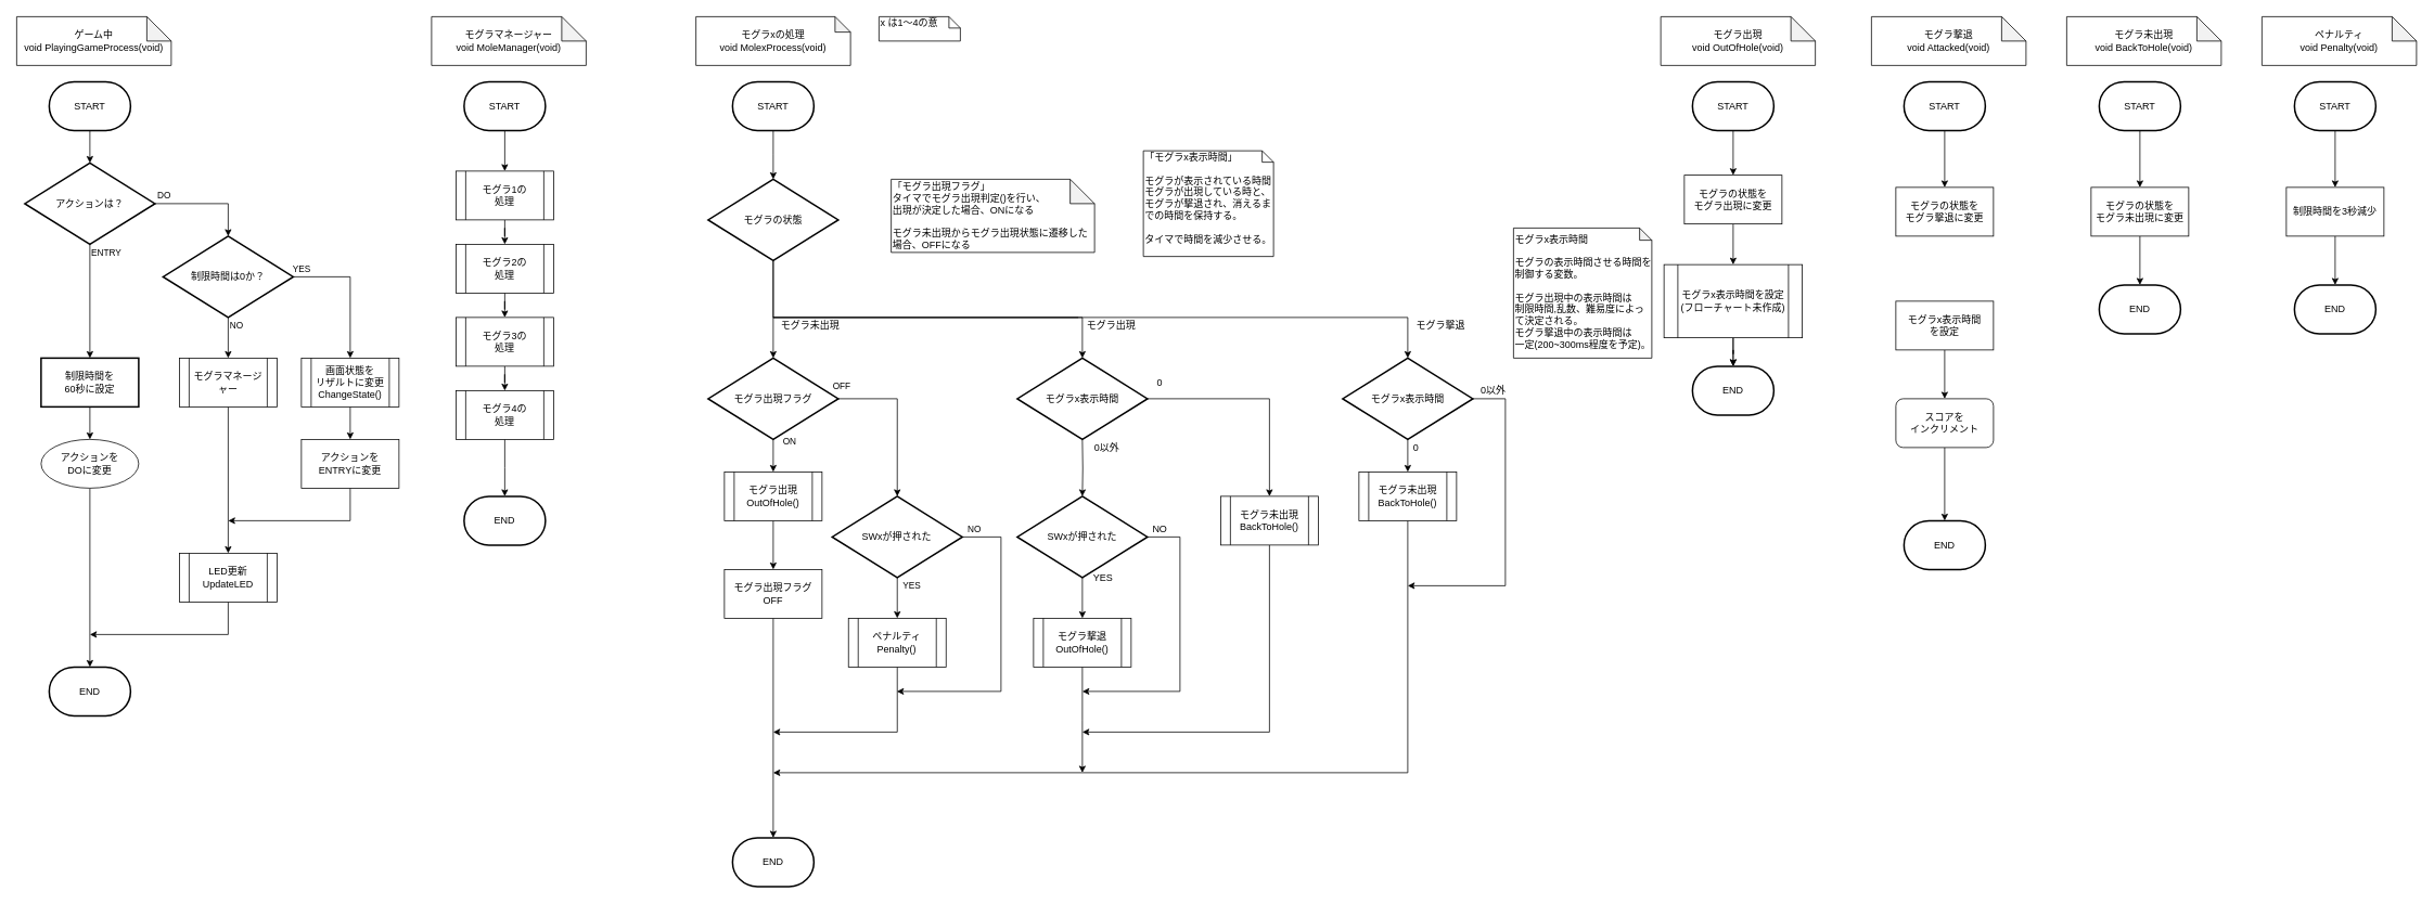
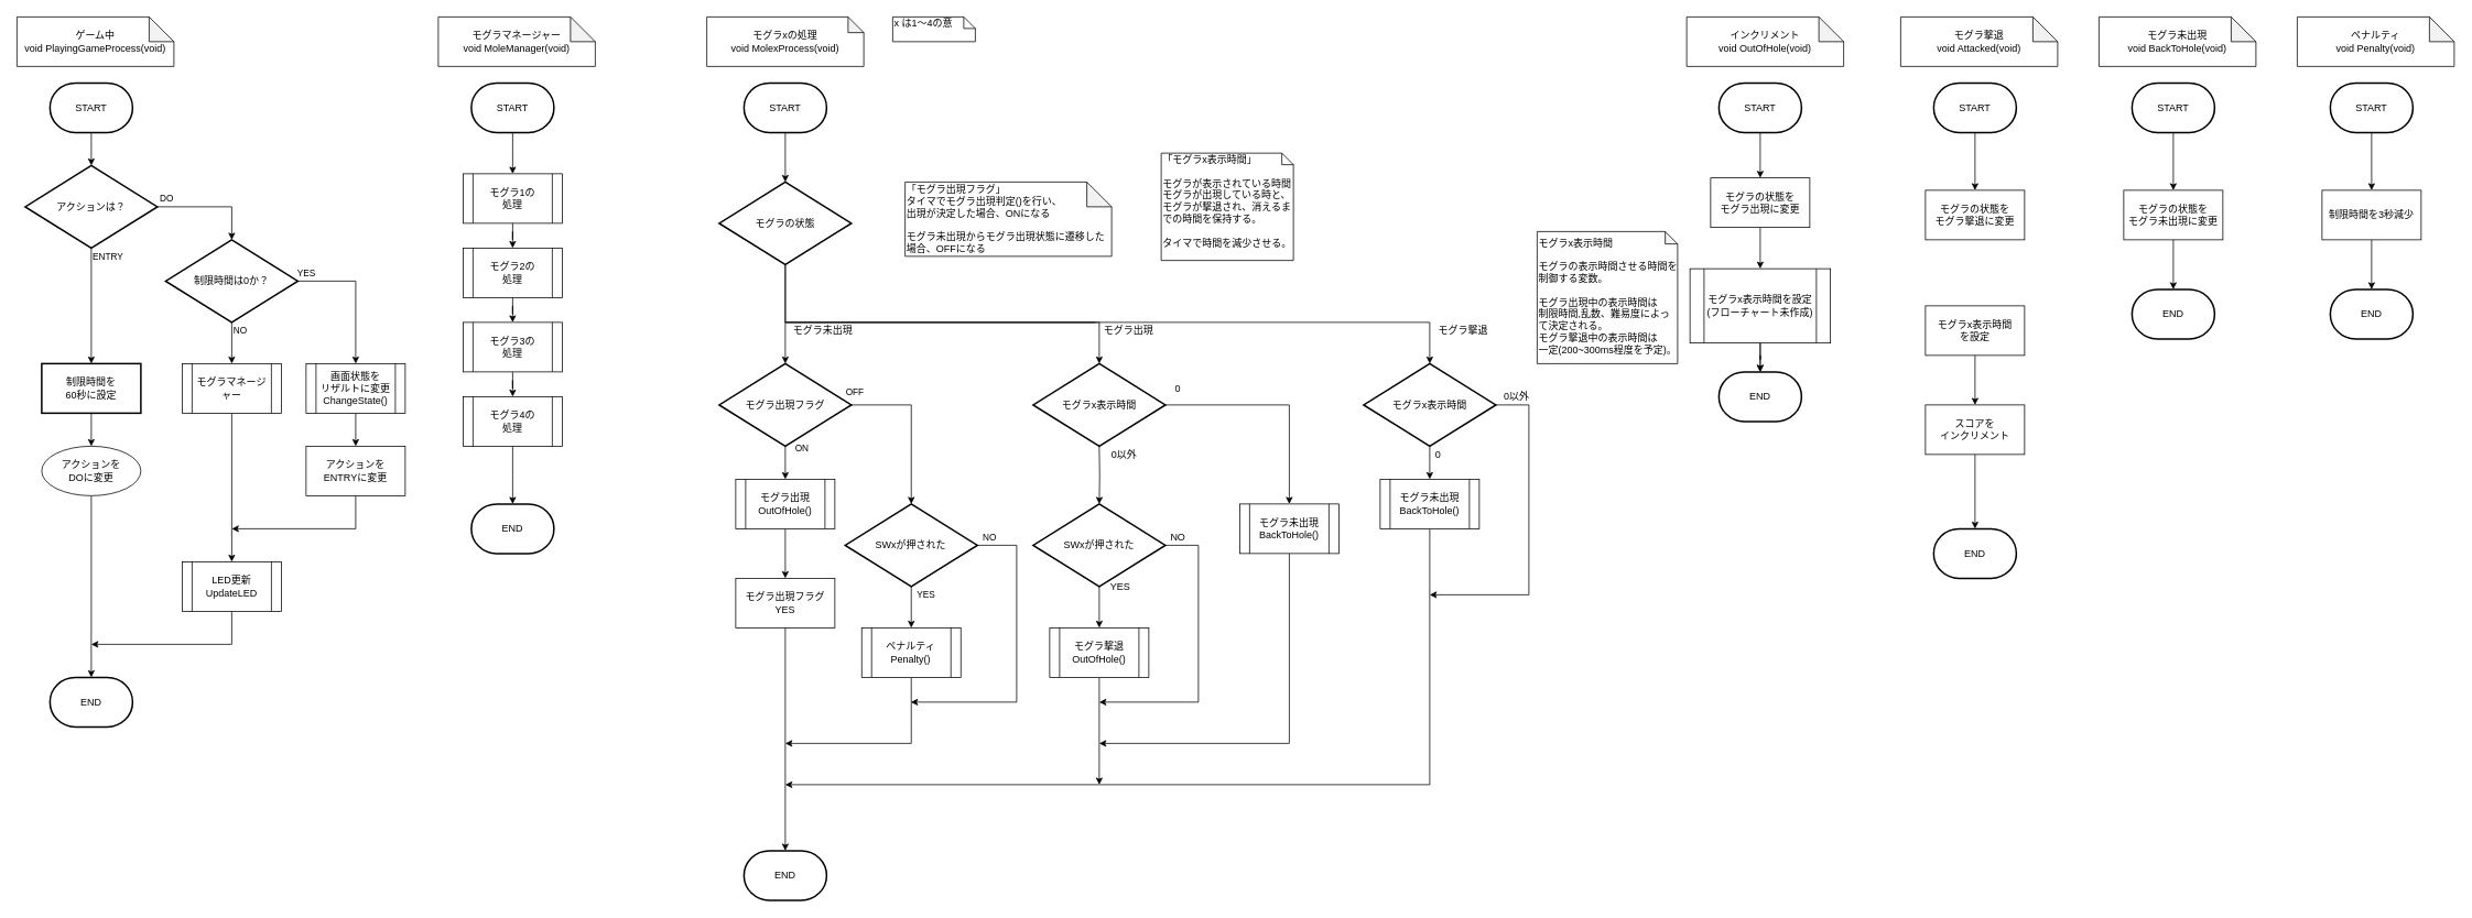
- <mxCell id="65" value="モグラ出現&lt;br&gt;void OutOfHole(void)" style="shape=note;whiteSpace=wrap;html=1;backgroundOutline=1;darkOpacity=0.05;" parent="1" vertex="1"><mxGeometry x="2041" y="20" width="190" height="60" as="geometry" /></mxCell>
+ <mxCell id="65" value="インクリメント&lt;br&gt;void OutOfHole(void)" style="shape=note;whiteSpace=wrap;html=1;backgroundOutline=1;darkOpacity=0.05;" parent="1" vertex="1"><mxGeometry x="2041" y="20" width="190" height="60" as="geometry" /></mxCell>
- <mxCell id="80" value="スコアを&lt;br&gt;インクリメント" style="whiteSpace=wrap;html=1;rounded=1;" parent="1" vertex="1"><mxGeometry x="2330" y="490" width="120" height="60" as="geometry" /></mxCell>
+ <mxCell id="80" value="スコアを&lt;br&gt;インクリメント" style="rounded=0;whiteSpace=wrap;html=1;" parent="1" vertex="1"><mxGeometry x="2330" y="490" width="120" height="60" as="geometry" /></mxCell>
- <mxCell id="56" value="モグラ出現フラグ&lt;br&gt;OFF" style="whiteSpace=wrap;html=1;" parent="1" vertex="1"><mxGeometry x="890" y="700" width="120" height="60" as="geometry" /></mxCell>
+ <mxCell id="56" value="モグラ出現フラグ&lt;br&gt;YES" style="whiteSpace=wrap;html=1;" parent="1" vertex="1"><mxGeometry x="890" y="700" width="120" height="60" as="geometry" /></mxCell>
